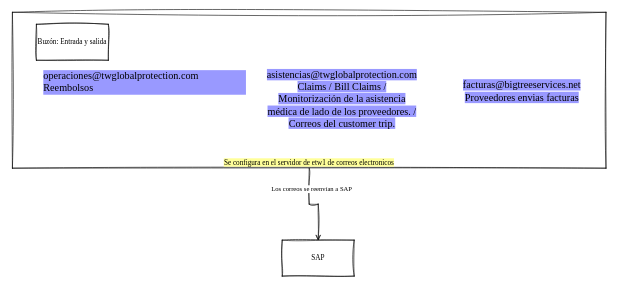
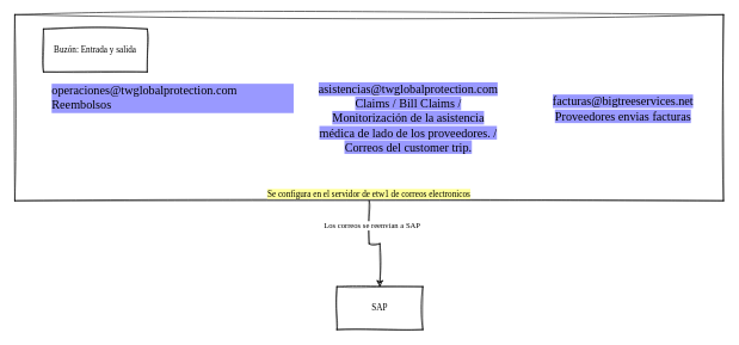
- <mxCell id="7" value="Buzón: Entrada y salida" style="rounded=0;whiteSpace=wrap;html=1;sketch=1;hachureGap=4;jiggle=2;curveFitting=1;fontFamily=Architects Daughter;fontSource=https%3A%2F%2Ffonts.googleapis.com%2Fcss%3Ffamily%3DArchitects%2BDaughter;" parent="1" vertex="1"><mxGeometry x="60" y="40" width="120" height="60" as="geometry" /></mxCell>
+ <mxCell id="7" value="Buzón: Entrada y salida" style="rounded=0;whiteSpace=wrap;html=1;sketch=1;hachureGap=4;jiggle=2;curveFitting=1;fontFamily=Architects Daughter;fontSource=https%3A%2F%2Ffonts.googleapis.com%2Fcss%3Ffamily%3DArchitects%2BDaughter;" parent="1" vertex="1"><mxGeometry x="60" y="40" width="145" height="60" as="geometry" /></mxCell>
- <mxCell id="2" style="edgeStyle=orthogonalEdgeStyle;rounded=0;sketch=1;hachureGap=4;jiggle=2;curveFitting=1;orthogonalLoop=1;jettySize=auto;html=1;fontFamily=Architects Daughter;fontSource=https%3A%2F%2Ffonts.googleapis.com%2Fcss%3Ffamily%3DArchitects%2BDaughter;endArrow=open;" parent="1" source="4" target="5" edge="1"><mxGeometry relative="1" as="geometry" /></mxCell>
+ <mxCell id="2" style="edgeStyle=orthogonalEdgeStyle;rounded=0;sketch=1;hachureGap=4;jiggle=2;curveFitting=1;orthogonalLoop=1;jettySize=auto;html=1;fontFamily=Architects Daughter;fontSource=https%3A%2F%2Ffonts.googleapis.com%2Fcss%3Ffamily%3DArchitects%2BDaughter;" parent="1" source="4" target="5" edge="1"><mxGeometry relative="1" as="geometry" /></mxCell>
